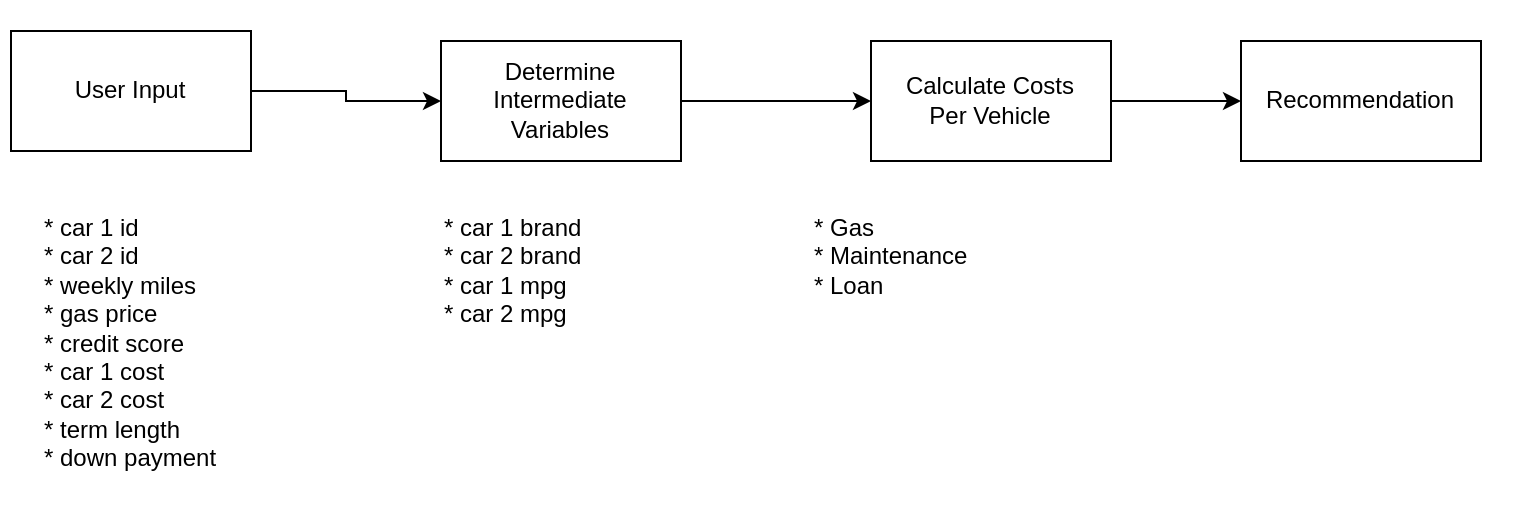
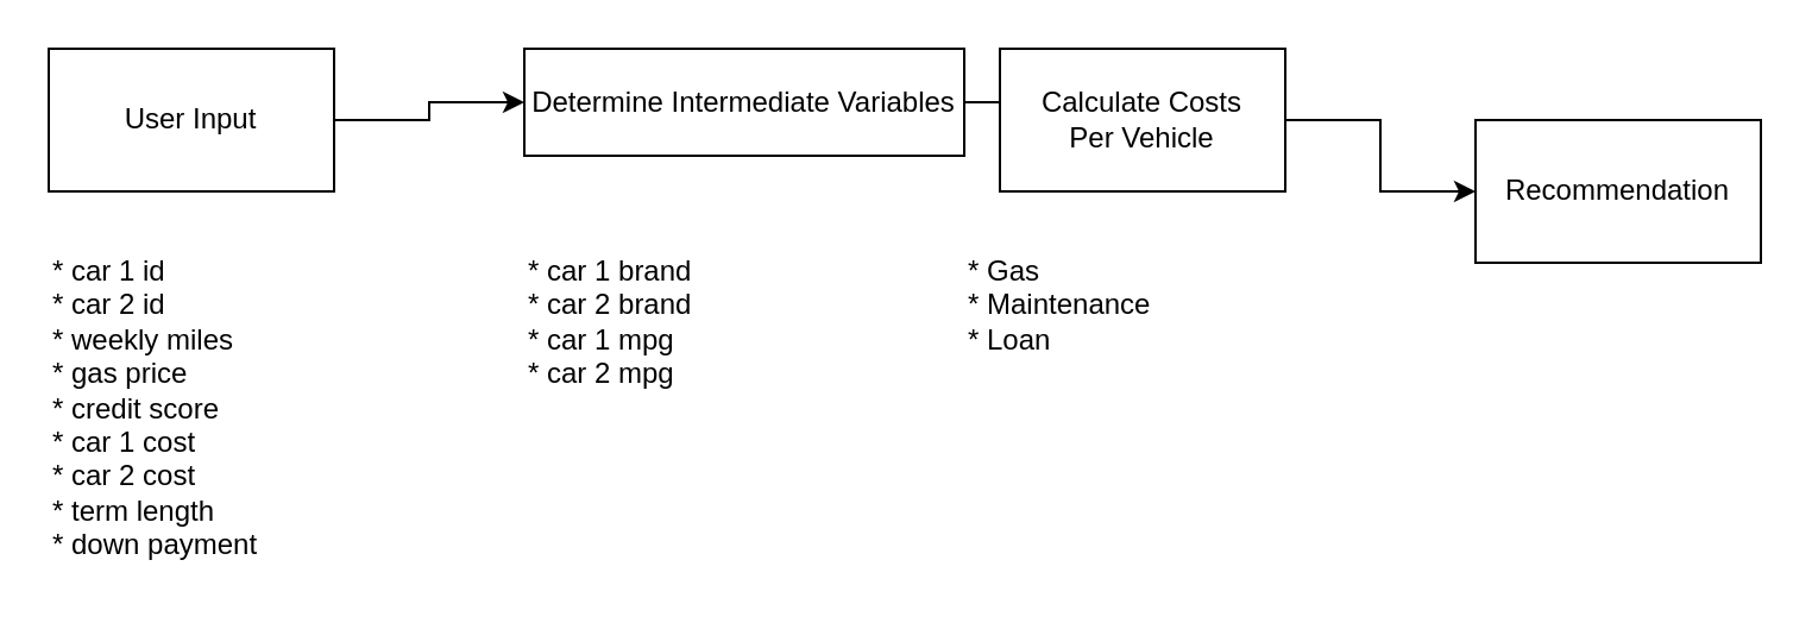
- <mxCell id="3" value="User Input" style="rounded=0;whiteSpace=wrap;html=1;" vertex="1" parent="1"><mxGeometry x="5" y="15" width="120" height="60" as="geometry" /></mxCell>
+ <mxCell id="3" value="User Input" style="rounded=0;whiteSpace=wrap;html=1;" vertex="1" parent="1"><mxGeometry x="20" y="20" width="120" height="60" as="geometry" /></mxCell>
- <mxCell id="5" value="Determine Intermediate Variables" style="rounded=0;whiteSpace=wrap;html=1;" vertex="1" parent="1"><mxGeometry x="220" y="20" width="120" height="60" as="geometry" /></mxCell>
+ <mxCell id="5" value="Determine Intermediate Variables" style="rounded=0;whiteSpace=wrap;html=1;" vertex="1" parent="1"><mxGeometry x="220" y="20" width="185" height="45" as="geometry" /></mxCell>
- <mxCell id="9" value="Calculate Costs&lt;br&gt;Per Vehicle" style="rounded=0;whiteSpace=wrap;html=1;" vertex="1" parent="1"><mxGeometry x="435" y="20" width="120" height="60" as="geometry" /></mxCell>
+ <mxCell id="9" value="Calculate Costs&lt;br&gt;Per Vehicle" style="rounded=0;whiteSpace=wrap;html=1;" vertex="1" parent="1"><mxGeometry x="420" y="20" width="120" height="60" as="geometry" /></mxCell>
- <mxCell id="11" value="Recommendation" style="rounded=0;whiteSpace=wrap;html=1;" vertex="1" parent="1"><mxGeometry x="620" y="20" width="120" height="60" as="geometry" /></mxCell>
+ <mxCell id="11" value="Recommendation" style="rounded=0;whiteSpace=wrap;html=1;" vertex="1" parent="1"><mxGeometry x="620" y="50" width="120" height="60" as="geometry" /></mxCell>
